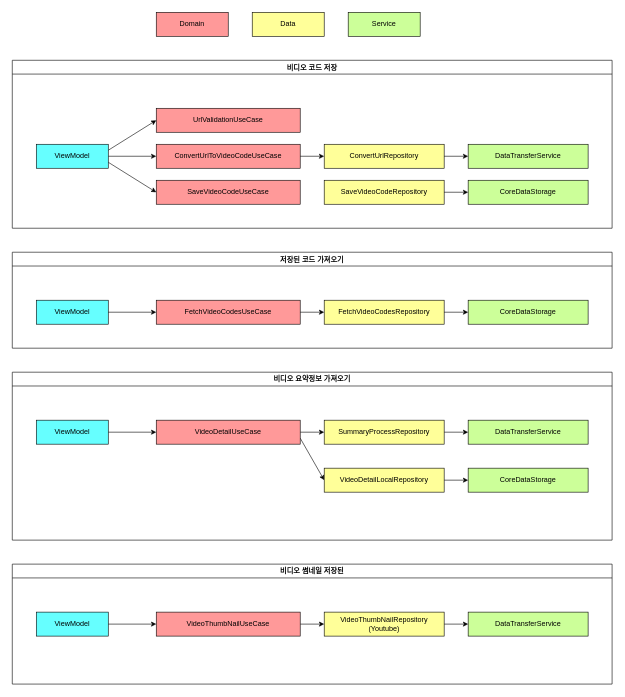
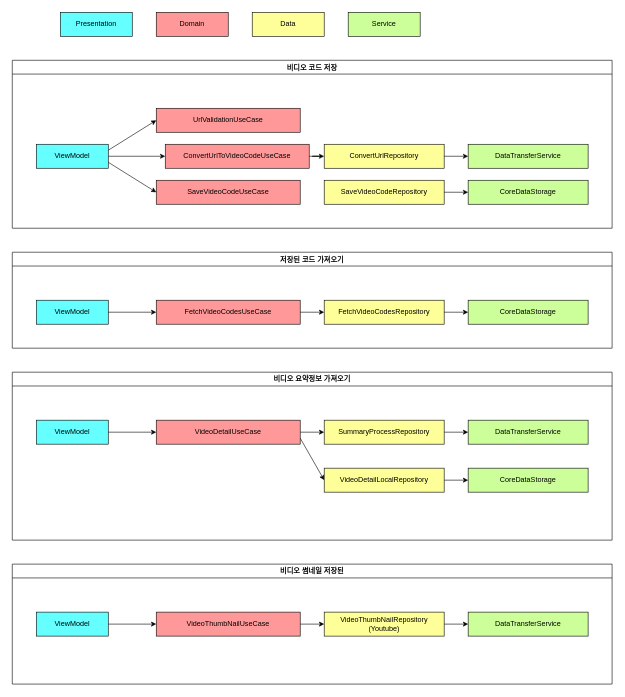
+ <mxCell id="2" value="Presentation" style="rounded=0;whiteSpace=wrap;html=1;fillColor=#66FFFF;" vertex="1" parent="1"><mxGeometry x="100" y="20" width="120" height="40" as="geometry" /></mxCell>
- <mxCell id="8" value="ConvertUrlToVideoCodeUseCase" style="rounded=0;whiteSpace=wrap;html=1;fillColor=#FF9999;" vertex="1" parent="5"><mxGeometry x="240" y="140" width="240" height="40" as="geometry" /></mxCell>
+ <mxCell id="8" value="ConvertUrlToVideoCodeUseCase" style="rounded=0;whiteSpace=wrap;html=1;fillColor=#FF9999;" vertex="1" parent="5"><mxGeometry x="255" y="140" width="240" height="40" as="geometry" /></mxCell>
